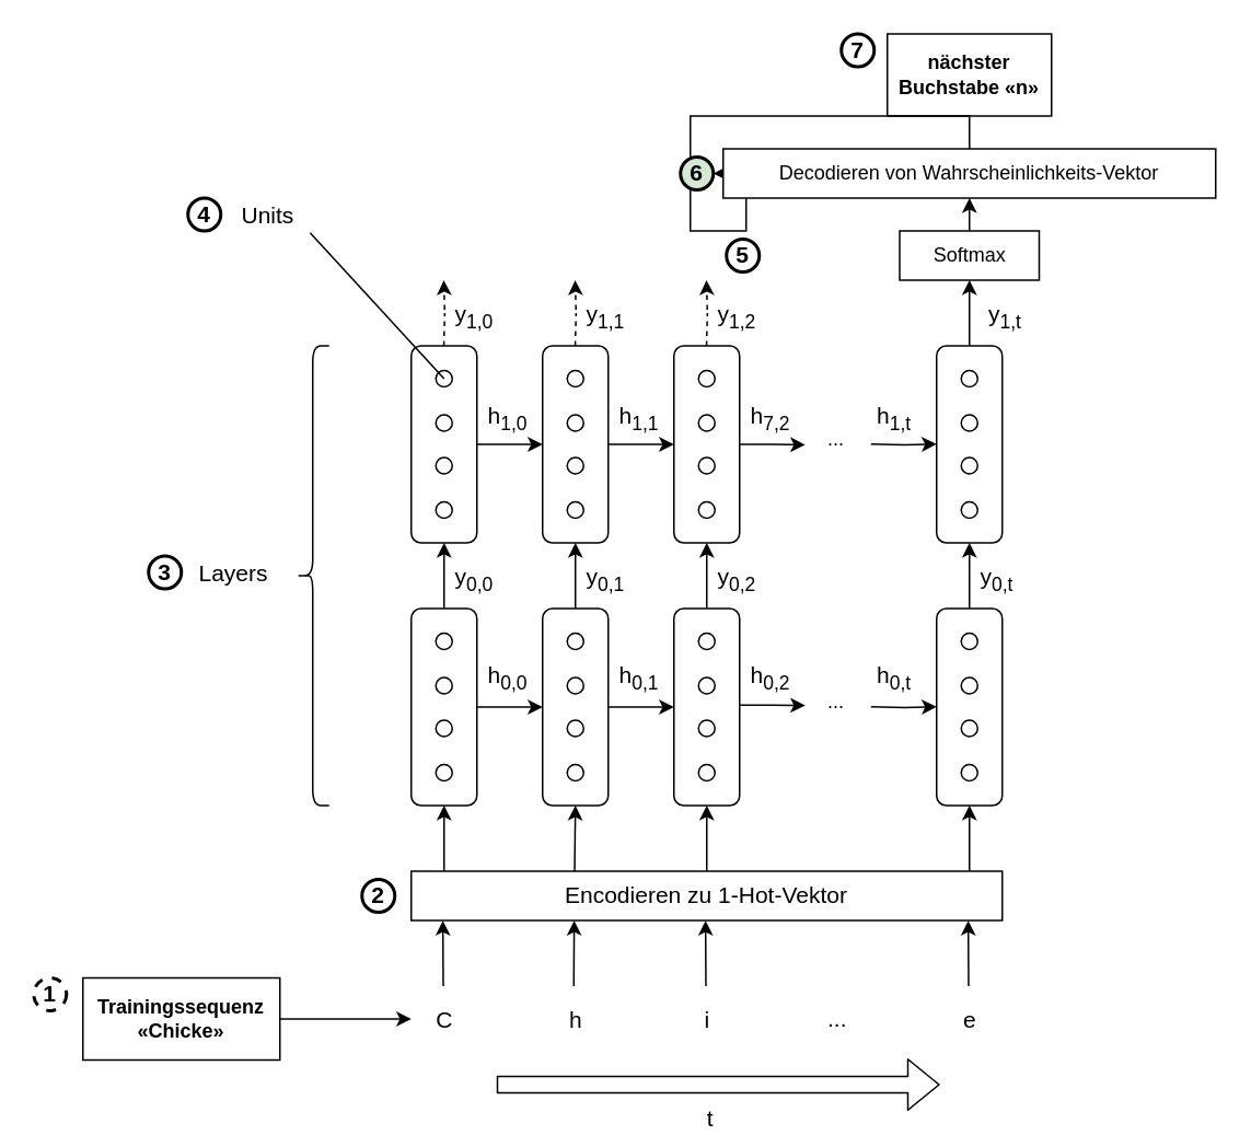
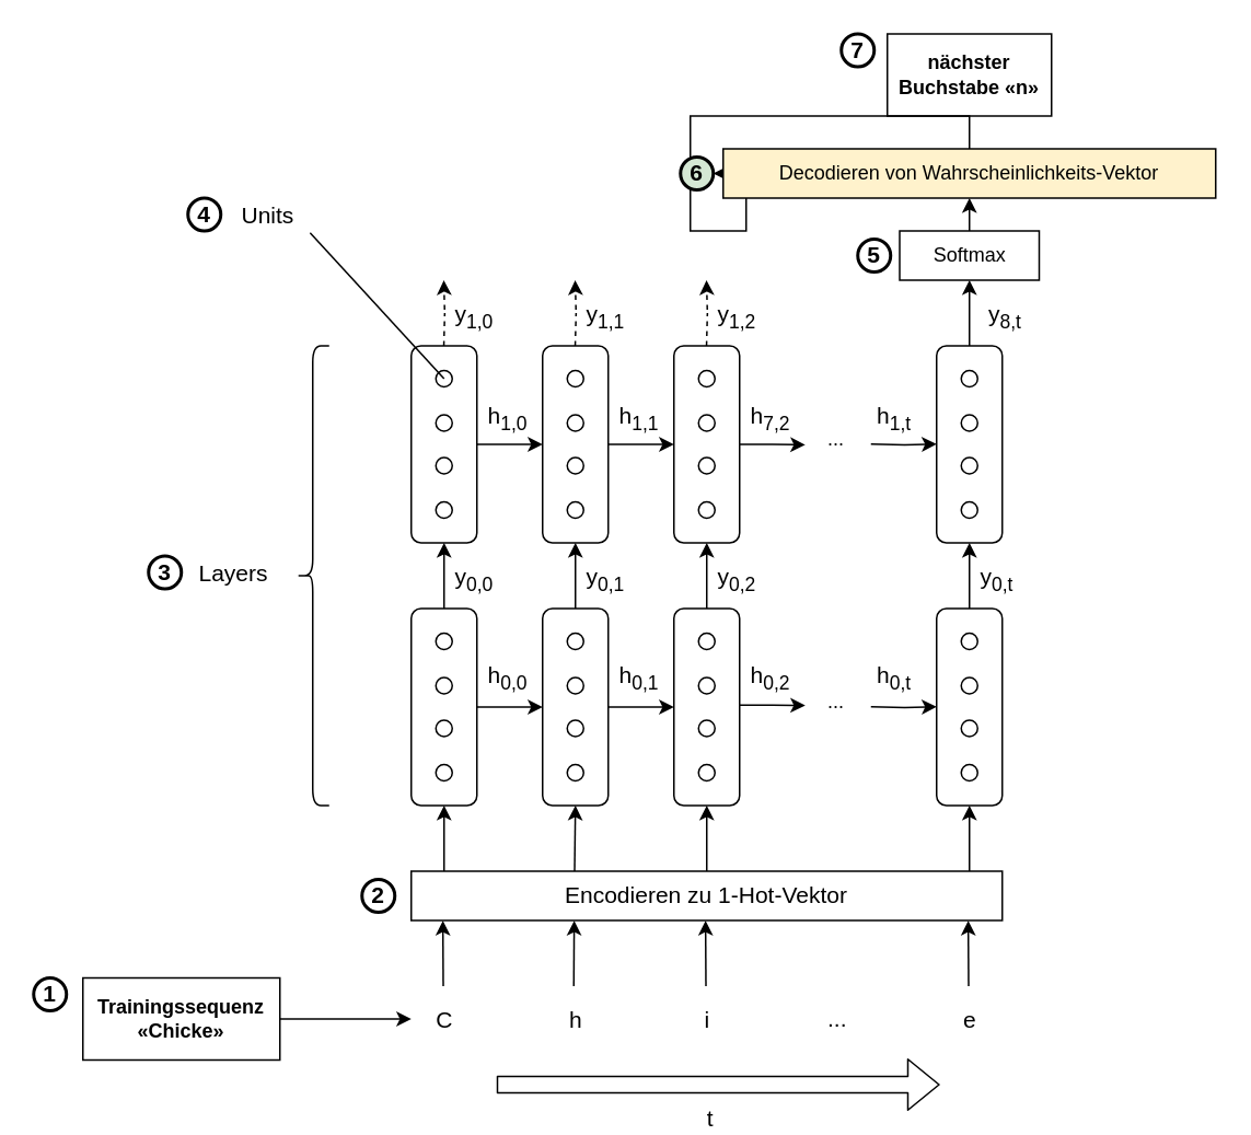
- <mxCell id="112" value="&lt;div style=&quot;text-align: center; font-size: 12px;&quot;&gt;&lt;span style=&quot;font-size: 12px;&quot;&gt;Decodieren von Wahrscheinlichkeits-Vektor&lt;/span&gt;&lt;/div&gt;" style="rounded=0;whiteSpace=wrap;html=1;fontSize=12;align=center;" vertex="1" parent="1"><mxGeometry x="440" y="90" width="300" height="30" as="geometry" /></mxCell>
+ <mxCell id="112" value="&lt;div style=&quot;text-align: center; font-size: 12px;&quot;&gt;&lt;span style=&quot;font-size: 12px;&quot;&gt;Decodieren von Wahrscheinlichkeits-Vektor&lt;/span&gt;&lt;/div&gt;" style="rounded=0;whiteSpace=wrap;html=1;fontSize=12;align=center;fillColor=#fff2cc;" vertex="1" parent="1"><mxGeometry x="440" y="90" width="300" height="30" as="geometry" /></mxCell>
- <mxCell id="117" value="5" style="ellipse;whiteSpace=wrap;html=1;aspect=fixed;rounded=1;fontSize=14;align=center;fontStyle=1;strokeWidth=2;" vertex="1" parent="1"><mxGeometry x="442" y="145" width="20" height="20" as="geometry" /></mxCell>
+ <mxCell id="117" value="5" style="ellipse;whiteSpace=wrap;html=1;aspect=fixed;rounded=1;fontSize=14;align=center;fontStyle=1;strokeWidth=2;" vertex="1" parent="1"><mxGeometry x="522" y="145" width="20" height="20" as="geometry" /></mxCell>
- <mxCell id="96" value="y&lt;sub&gt;1,t&lt;/sub&gt;" style="text;html=1;resizable=0;points=[];autosize=1;align=left;verticalAlign=top;spacingTop=-4;fontSize=14;" vertex="1" parent="1"><mxGeometry x="600" y="180" width="40" height="20" as="geometry" /></mxCell>
+ <mxCell id="96" value="y&lt;sub&gt;8,t&lt;/sub&gt;" style="text;html=1;resizable=0;points=[];autosize=1;align=left;verticalAlign=top;spacingTop=-4;fontSize=14;" vertex="1" parent="1"><mxGeometry x="600" y="180" width="40" height="20" as="geometry" /></mxCell>
- <mxCell id="113" value="1" style="ellipse;whiteSpace=wrap;html=1;aspect=fixed;rounded=1;fontSize=14;align=center;fontStyle=1;strokeWidth=2;dashed=1;" vertex="1" parent="1"><mxGeometry x="20" y="595" width="20" height="20" as="geometry" /></mxCell>
+ <mxCell id="113" value="1" style="ellipse;whiteSpace=wrap;html=1;aspect=fixed;rounded=1;fontSize=14;align=center;fontStyle=1;strokeWidth=2;" vertex="1" parent="1"><mxGeometry x="20" y="595" width="20" height="20" as="geometry" /></mxCell>
